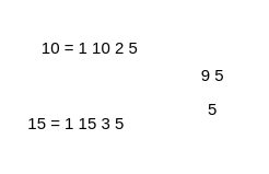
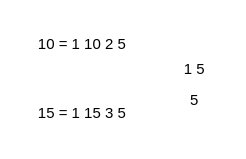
- <mxCell id="4" value="9 5" style="text;html=1;align=center;verticalAlign=middle;resizable=0;points=[];autosize=1;strokeColor=none;fillColor=none;" vertex="1" parent="1"><mxGeometry x="135" y="40" width="40" height="30" as="geometry" /></mxCell>
+ <mxCell id="4" value="1 5" style="text;html=1;align=center;verticalAlign=middle;resizable=0;points=[];autosize=1;strokeColor=none;fillColor=none;" vertex="1" parent="1"><mxGeometry x="135" y="40" width="40" height="30" as="geometry" /></mxCell>
- <mxCell id="3" value="15 = 1 15 3 5" style="text;html=1;align=center;verticalAlign=middle;resizable=0;points=[];autosize=1;strokeColor=none;fillColor=none;" vertex="1" parent="1"><mxGeometry x="10" y="75" width="90" height="30" as="geometry" /></mxCell>
+ <mxCell id="3" value="15 = 1 15 3 5" style="text;html=1;align=center;verticalAlign=middle;resizable=0;points=[];autosize=1;strokeColor=none;fillColor=none;" vertex="1" parent="1"><mxGeometry x="20" y="75" width="90" height="30" as="geometry" /></mxCell>
